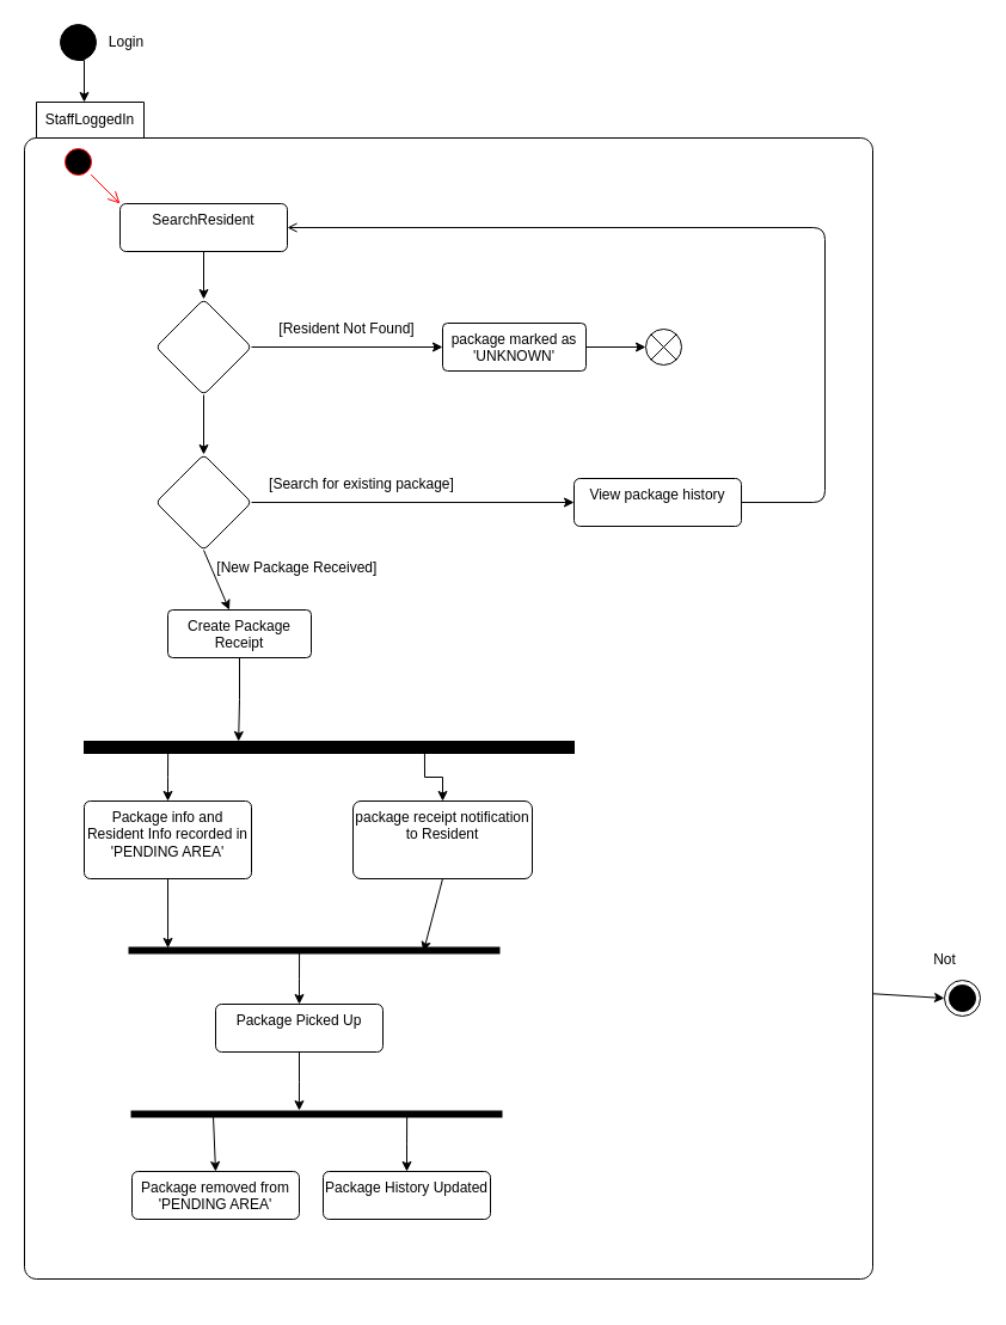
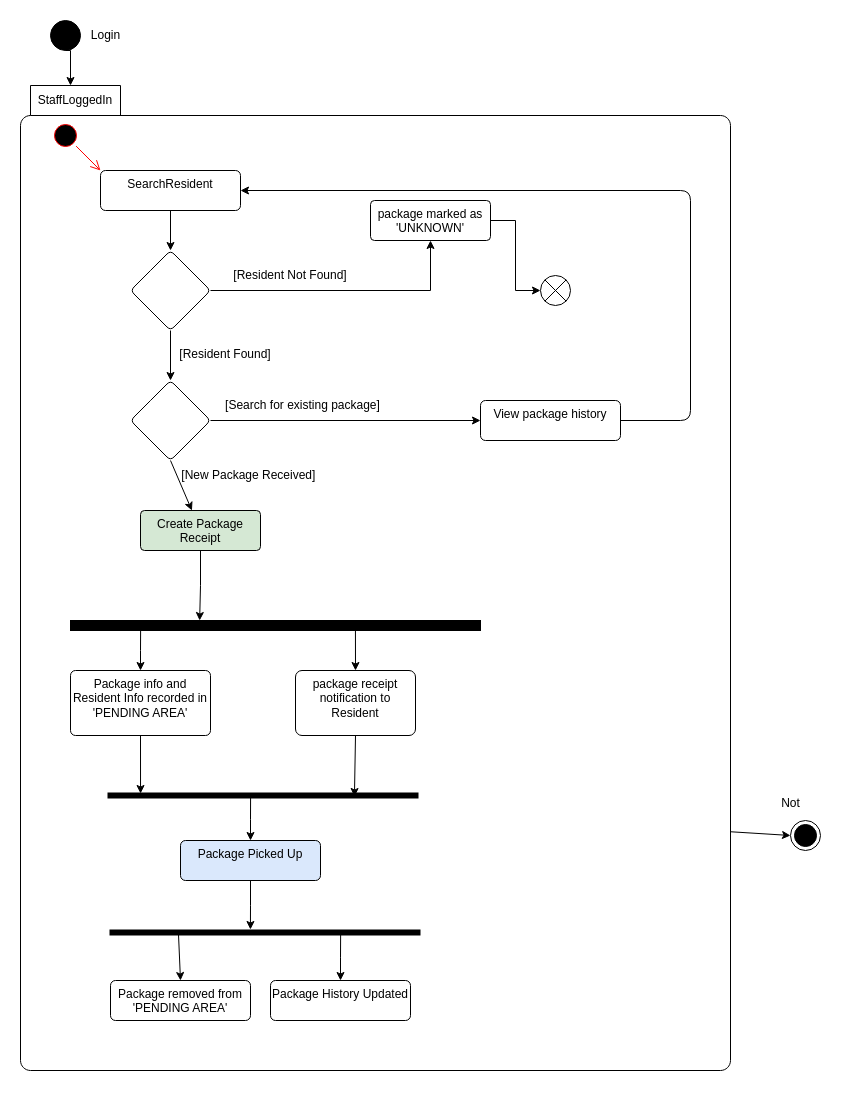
- <mxCell id="27" style="edgeStyle=orthogonalEdgeStyle;rounded=1;orthogonalLoop=1;jettySize=auto;html=1;exitX=1;exitY=0.5;exitDx=0;exitDy=0;entryX=1;entryY=0.5;entryDx=0;entryDy=0;endArrow=open;" edge="1" parent="1" source="28" target="7"><mxGeometry relative="1" as="geometry"><Array as="points"><mxPoint x="690" y="420" /><mxPoint x="690" y="190" /></Array></mxGeometry></mxCell>
+ <mxCell id="27" style="edgeStyle=orthogonalEdgeStyle;rounded=1;orthogonalLoop=1;jettySize=auto;html=1;exitX=1;exitY=0.5;exitDx=0;exitDy=0;entryX=1;entryY=0.5;entryDx=0;entryDy=0;" edge="1" parent="1" source="28" target="7"><mxGeometry relative="1" as="geometry"><Array as="points"><mxPoint x="690" y="420" /><mxPoint x="690" y="190" /></Array></mxGeometry></mxCell>
- <mxCell id="14" value="package marked as 'UNKNOWN'" style="whiteSpace=wrap;html=1;verticalAlign=top;rounded=1;arcSize=10;dashed=0;" vertex="1" parent="1"><mxGeometry x="370" y="270" width="120" height="40" as="geometry" /></mxCell>
+ <mxCell id="14" value="package marked as 'UNKNOWN'" style="whiteSpace=wrap;html=1;verticalAlign=top;rounded=1;arcSize=10;dashed=0;" vertex="1" parent="1"><mxGeometry x="370" y="200" width="120" height="40" as="geometry" /></mxCell>
+ <mxCell id="19" value="[Resident Found]" style="text;html=1;strokeColor=none;fillColor=none;align=center;verticalAlign=middle;whiteSpace=wrap;rounded=0;" vertex="1" parent="1"><mxGeometry x="170" y="339" width="110" height="30" as="geometry" /></mxCell>
- <mxCell id="17" value="Create Package Receipt" style="whiteSpace=wrap;html=1;verticalAlign=top;rounded=1;arcSize=10;dashed=0;" vertex="1" parent="1"><mxGeometry x="140" y="510" width="120" height="40" as="geometry" /></mxCell>
+ <mxCell id="17" value="Create Package Receipt" style="whiteSpace=wrap;html=1;verticalAlign=top;rounded=1;arcSize=10;dashed=0;fillColor=#d5e8d4;" vertex="1" parent="1"><mxGeometry x="140" y="510" width="120" height="40" as="geometry" /></mxCell>
- <mxCell id="16" value="package receipt notification to Resident" style="whiteSpace=wrap;html=1;verticalAlign=top;rounded=1;arcSize=10;dashed=0;" vertex="1" parent="1"><mxGeometry x="295" y="670" width="150" height="65" as="geometry" /></mxCell>
+ <mxCell id="16" value="package receipt notification to Resident" style="whiteSpace=wrap;html=1;verticalAlign=top;rounded=1;arcSize=10;dashed=0;" vertex="1" parent="1"><mxGeometry x="295" y="670" width="120" height="65" as="geometry" /></mxCell>
- <mxCell id="36" value="Package Picked Up" style="html=1;align=center;verticalAlign=top;rounded=1;absoluteArcSize=1;arcSize=10;dashed=0;whiteSpace=wrap;" vertex="1" parent="1"><mxGeometry x="180" y="840" width="140" height="40" as="geometry" /></mxCell>
+ <mxCell id="36" value="Package Picked Up" style="html=1;align=center;verticalAlign=top;rounded=1;absoluteArcSize=1;arcSize=10;dashed=0;whiteSpace=wrap;fillColor=#dae8fc;" vertex="1" parent="1"><mxGeometry x="180" y="840" width="140" height="40" as="geometry" /></mxCell>
